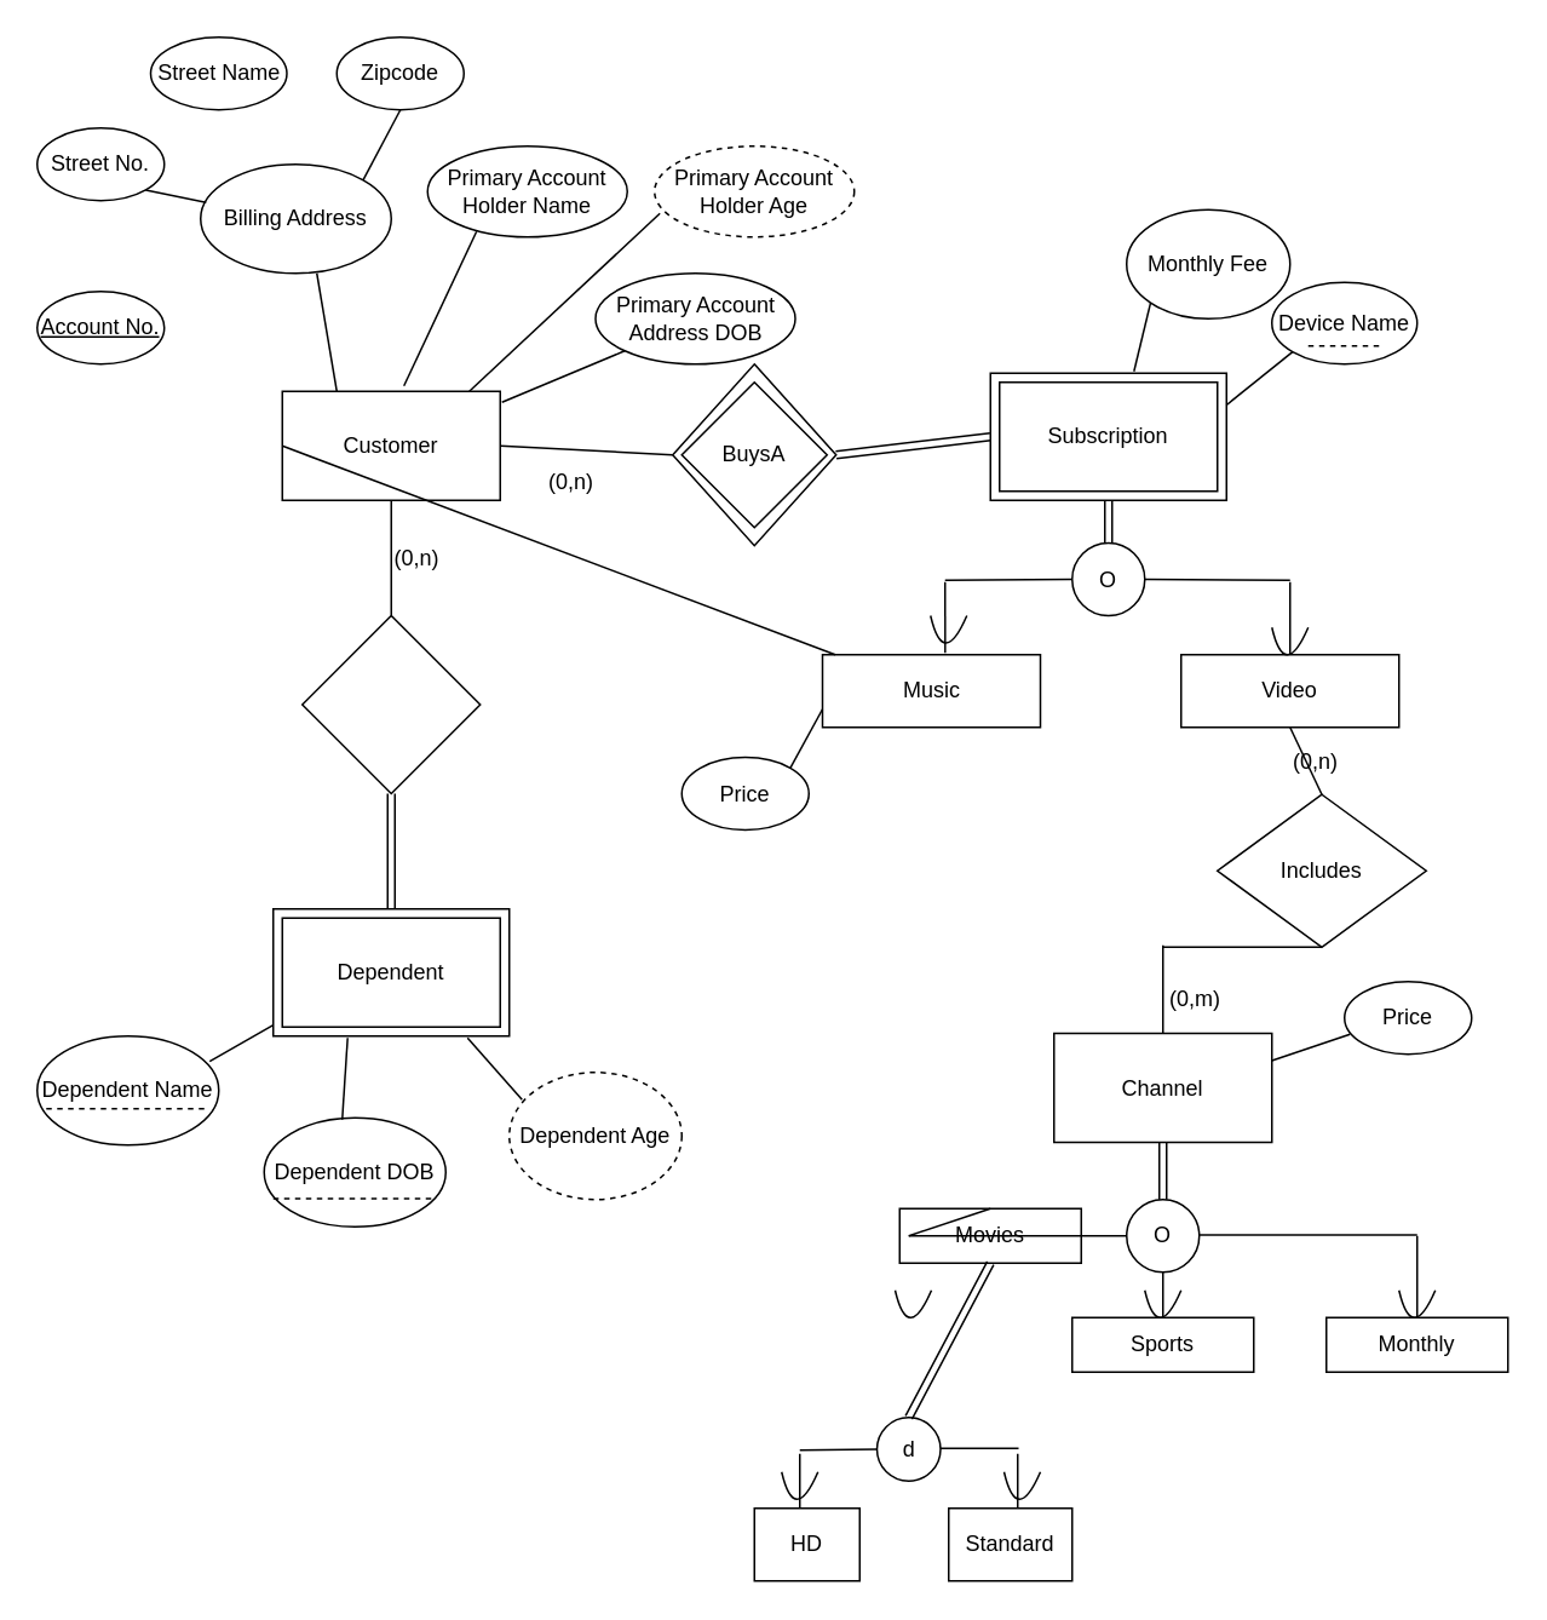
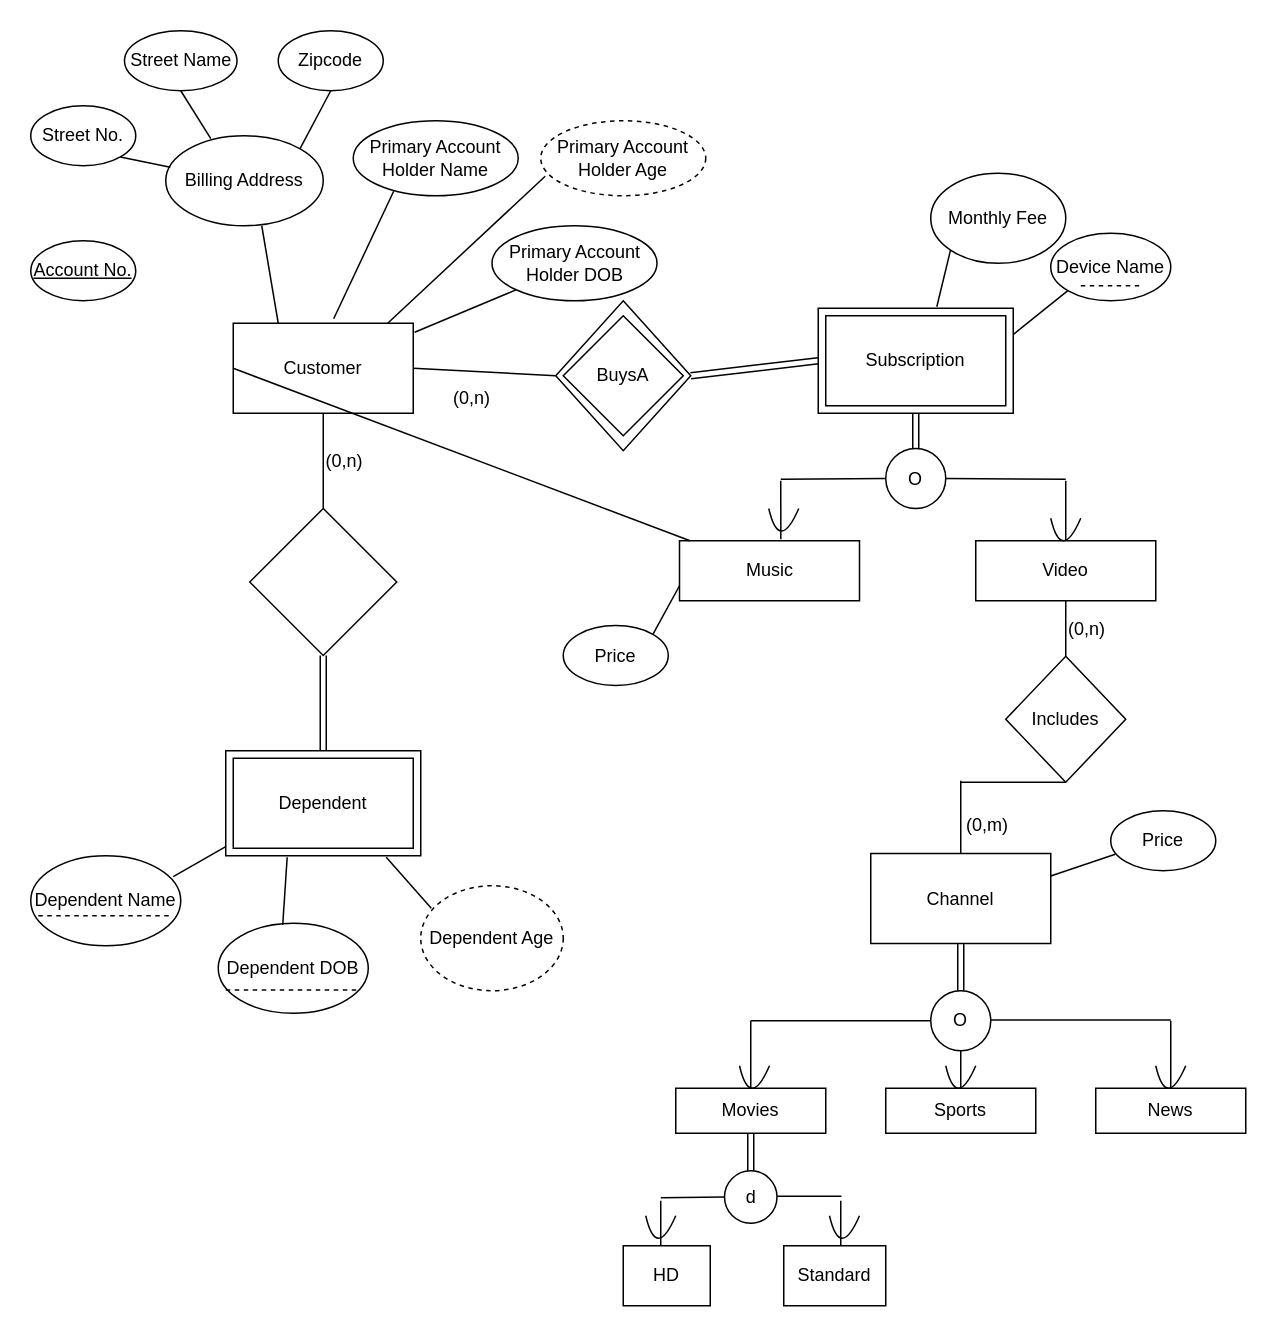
+ <mxCell id="40" value="" style="endArrow=none;html=1;entryX=0.5;entryY=1;entryDx=0;entryDy=0;exitX=0.286;exitY=0.033;exitDx=0;exitDy=0;exitPerimeter=0;" parent="1" source="8" target="6" edge="1"><mxGeometry width="50" height="50" relative="1" as="geometry"><mxPoint x="215" y="220" as="sourcePoint" /><mxPoint x="252.5" y="140" as="targetPoint" /></mxGeometry></mxCell>
- <mxCell id="11" value="Primary Account Address DOB" style="ellipse;whiteSpace=wrap;html=1;" parent="1" vertex="1"><mxGeometry x="327.5" y="150" width="110" height="50" as="geometry" /></mxCell>
+ <mxCell id="11" value="Primary Account Holder DOB" style="ellipse;whiteSpace=wrap;html=1;" parent="1" vertex="1"><mxGeometry x="327.5" y="150" width="110" height="50" as="geometry" /></mxCell>
- <mxCell id="26" value="Includes" style="rhombus;whiteSpace=wrap;html=1;fillColor=#ffffff;gradientColor=none;" parent="1" vertex="1"><mxGeometry x="670" y="437" width="115" height="84" as="geometry" /></mxCell>
+ <mxCell id="26" value="Includes" style="rhombus;whiteSpace=wrap;html=1;fillColor=#ffffff;gradientColor=none;" parent="1" vertex="1"><mxGeometry x="670" y="437" width="80" height="84" as="geometry" /></mxCell>
- <mxCell id="27" value="Movies&lt;br&gt;" style="rounded=0;whiteSpace=wrap;html=1;fillColor=#ffffff;gradientColor=none;" parent="1" vertex="1"><mxGeometry x="495" y="665" width="100" height="30" as="geometry" /></mxCell>
+ <mxCell id="27" value="Movies&lt;br&gt;" style="rounded=0;whiteSpace=wrap;html=1;fillColor=#ffffff;gradientColor=none;" parent="1" vertex="1"><mxGeometry x="450" y="725" width="100" height="30" as="geometry" /></mxCell>
- <mxCell id="29" value="Monthly&lt;br&gt;" style="rounded=0;whiteSpace=wrap;html=1;fillColor=#ffffff;gradientColor=none;" parent="1" vertex="1"><mxGeometry x="730" y="725" width="100" height="30" as="geometry" /></mxCell>
+ <mxCell id="29" value="News&lt;br&gt;" style="rounded=0;whiteSpace=wrap;html=1;fillColor=#ffffff;gradientColor=none;" parent="1" vertex="1"><mxGeometry x="730" y="725" width="100" height="30" as="geometry" /></mxCell>
